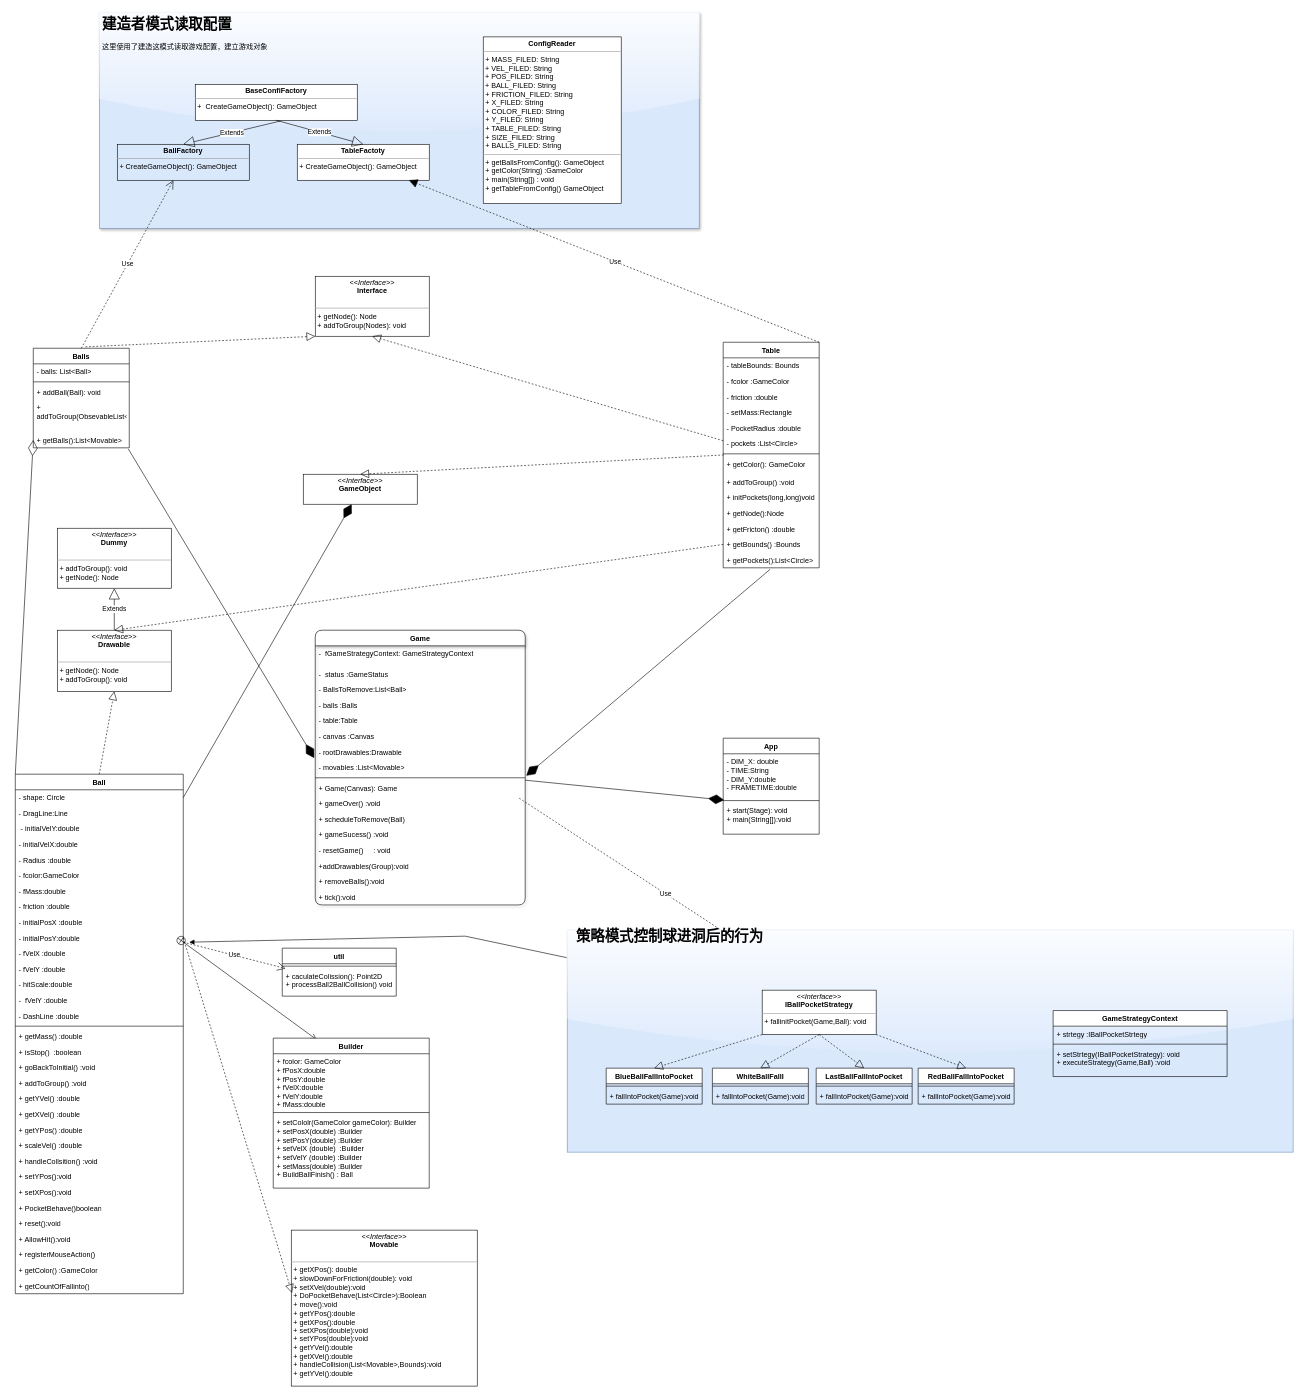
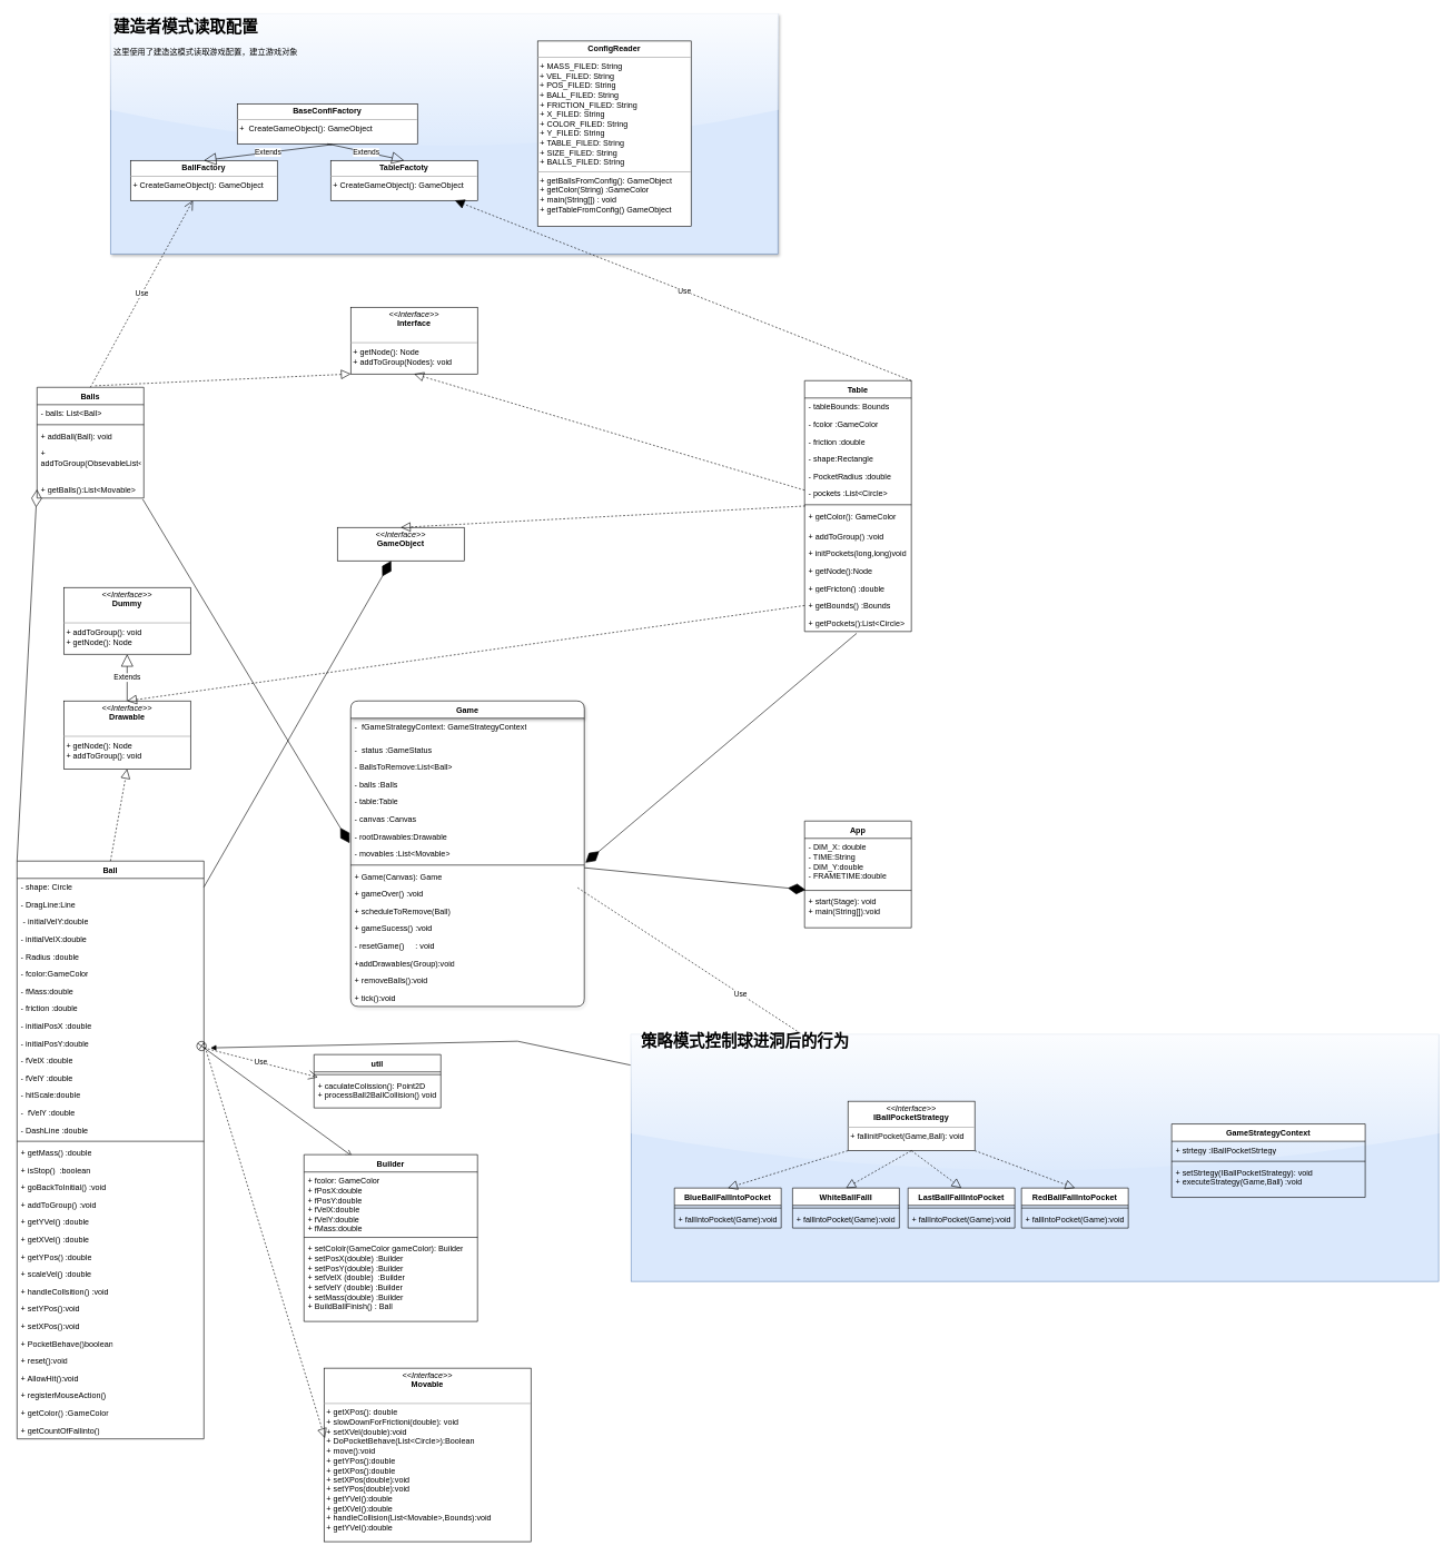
- <mxCell id="106" value="&lt;p style=&quot;margin:0px;margin-top:4px;text-align:center;&quot;&gt;&lt;b&gt;BaseConfiFactory&lt;/b&gt;&lt;/p&gt;&lt;hr size=&quot;1&quot;&gt;&lt;p style=&quot;margin:0px;margin-left:4px;&quot;&gt;+ &amp;nbsp;CreateGameObject(): GameObject&lt;/p&gt;" style="verticalAlign=top;align=left;overflow=fill;fontSize=12;fontFamily=Helvetica;html=1;whiteSpace=wrap;" vertex="1" parent="105"><mxGeometry x="130" width="270" height="60" as="geometry" /></mxCell>
+ <mxCell id="106" value="&lt;p style=&quot;margin:0px;margin-top:4px;text-align:center;&quot;&gt;&lt;b&gt;BaseConfiFactory&lt;/b&gt;&lt;/p&gt;&lt;hr size=&quot;1&quot;&gt;&lt;p style=&quot;margin:0px;margin-left:4px;&quot;&gt;+ &amp;nbsp;CreateGameObject(): GameObject&lt;/p&gt;" style="verticalAlign=top;align=left;overflow=fill;fontSize=12;fontFamily=Helvetica;html=1;whiteSpace=wrap;" vertex="1" parent="105"><mxGeometry x="160" y="15" width="270" height="60" as="geometry" /></mxCell>
- <mxCell id="107" value="&lt;p style=&quot;margin:0px;margin-top:4px;text-align:center;&quot;&gt;&lt;b&gt;BallFactory&lt;/b&gt;&lt;/p&gt;&lt;hr size=&quot;1&quot;&gt;&lt;p style=&quot;margin:0px;margin-left:4px;&quot;&gt;+ CreateGameObject(): GameObject&lt;/p&gt;" style="verticalAlign=top;align=left;overflow=fill;fontSize=12;fontFamily=Helvetica;html=1;whiteSpace=wrap;fillColor=#dae8fc;" vertex="1" parent="105"><mxGeometry y="100" width="220" height="60" as="geometry" /></mxCell>
+ <mxCell id="107" value="&lt;p style=&quot;margin:0px;margin-top:4px;text-align:center;&quot;&gt;&lt;b&gt;BallFactory&lt;/b&gt;&lt;/p&gt;&lt;hr size=&quot;1&quot;&gt;&lt;p style=&quot;margin:0px;margin-left:4px;&quot;&gt;+ CreateGameObject(): GameObject&lt;/p&gt;" style="verticalAlign=top;align=left;overflow=fill;fontSize=12;fontFamily=Helvetica;html=1;whiteSpace=wrap;" vertex="1" parent="105"><mxGeometry y="100" width="220" height="60" as="geometry" /></mxCell>
- <mxCell id="32" value="- setMass:Rectangle" style="text;strokeColor=none;fillColor=none;align=left;verticalAlign=top;spacingLeft=4;spacingRight=4;overflow=hidden;rotatable=0;points=[[0,0.5],[1,0.5]];portConstraint=eastwest;whiteSpace=wrap;html=1;" parent="28" vertex="1"><mxGeometry y="104" width="160" height="26" as="geometry" /></mxCell>
+ <mxCell id="32" value="- shape:Rectangle" style="text;strokeColor=none;fillColor=none;align=left;verticalAlign=top;spacingLeft=4;spacingRight=4;overflow=hidden;rotatable=0;points=[[0,0.5],[1,0.5]];portConstraint=eastwest;whiteSpace=wrap;html=1;" parent="28" vertex="1"><mxGeometry y="104" width="160" height="26" as="geometry" /></mxCell>
